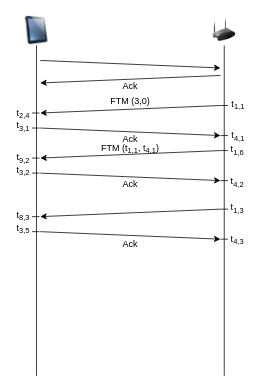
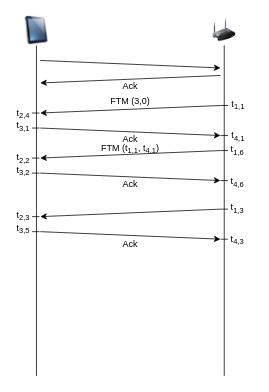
- <mxCell id="38" value="&lt;div align=&quot;left&quot;&gt;t&lt;sub&gt;9,2&lt;/sub&gt;&lt;/div&gt;" style="text;html=1;strokeColor=none;fillColor=none;align=left;verticalAlign=middle;whiteSpace=wrap;rounded=0;" vertex="1" parent="1"><mxGeometry x="20" y="195" width="30" height="30" as="geometry" /></mxCell>
+ <mxCell id="38" value="&lt;div align=&quot;left&quot;&gt;t&lt;sub&gt;2,2&lt;/sub&gt;&lt;/div&gt;" style="text;html=1;strokeColor=none;fillColor=none;align=left;verticalAlign=middle;whiteSpace=wrap;rounded=0;" vertex="1" parent="1"><mxGeometry x="20" y="195" width="30" height="30" as="geometry" /></mxCell>
- <mxCell id="33" value="&lt;div align=&quot;left&quot;&gt;t&lt;sub&gt;4,2&lt;/sub&gt;&lt;/div&gt;" style="text;html=1;strokeColor=none;fillColor=none;align=left;verticalAlign=middle;whiteSpace=wrap;rounded=0;" vertex="1" parent="1"><mxGeometry x="305" y="227" width="30" height="30" as="geometry" /></mxCell>
+ <mxCell id="33" value="&lt;div align=&quot;left&quot;&gt;t&lt;sub&gt;4,6&lt;/sub&gt;&lt;/div&gt;" style="text;html=1;strokeColor=none;fillColor=none;align=left;verticalAlign=middle;whiteSpace=wrap;rounded=0;" vertex="1" parent="1"><mxGeometry x="305" y="227" width="30" height="30" as="geometry" /></mxCell>
- <mxCell id="40" value="&lt;div align=&quot;left&quot;&gt;t&lt;sub&gt;8,3&lt;/sub&gt;&lt;/div&gt;" style="text;html=1;strokeColor=none;fillColor=none;align=left;verticalAlign=middle;whiteSpace=wrap;rounded=0;" vertex="1" parent="1"><mxGeometry x="20" y="272" width="30" height="30" as="geometry" /></mxCell>
+ <mxCell id="40" value="&lt;div align=&quot;left&quot;&gt;t&lt;sub&gt;2,3&lt;/sub&gt;&lt;/div&gt;" style="text;html=1;strokeColor=none;fillColor=none;align=left;verticalAlign=middle;whiteSpace=wrap;rounded=0;" vertex="1" parent="1"><mxGeometry x="20" y="272" width="30" height="30" as="geometry" /></mxCell>
